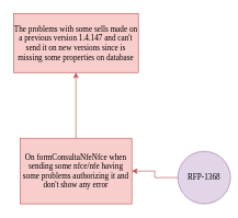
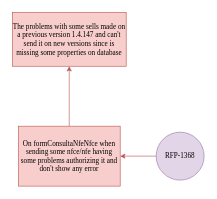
- <mxCell id="3" value="RFP-1368" style="ellipse;whiteSpace=wrap;html=1;aspect=fixed;fillColor=#e1d5e7;strokeColor=#9673a6;fontFamily=Lucida Console;" vertex="1" parent="1"><mxGeometry x="270" y="230" width="80" height="80" as="geometry" /></mxCell>
+ <mxCell id="3" value="RFP-1368" style="ellipse;whiteSpace=wrap;html=1;aspect=fixed;fillColor=#e1d5e7;strokeColor=#9673a6;fontFamily=Lucida Console;" vertex="1" parent="1"><mxGeometry x="260" y="220" width="80" height="80" as="geometry" /></mxCell>
